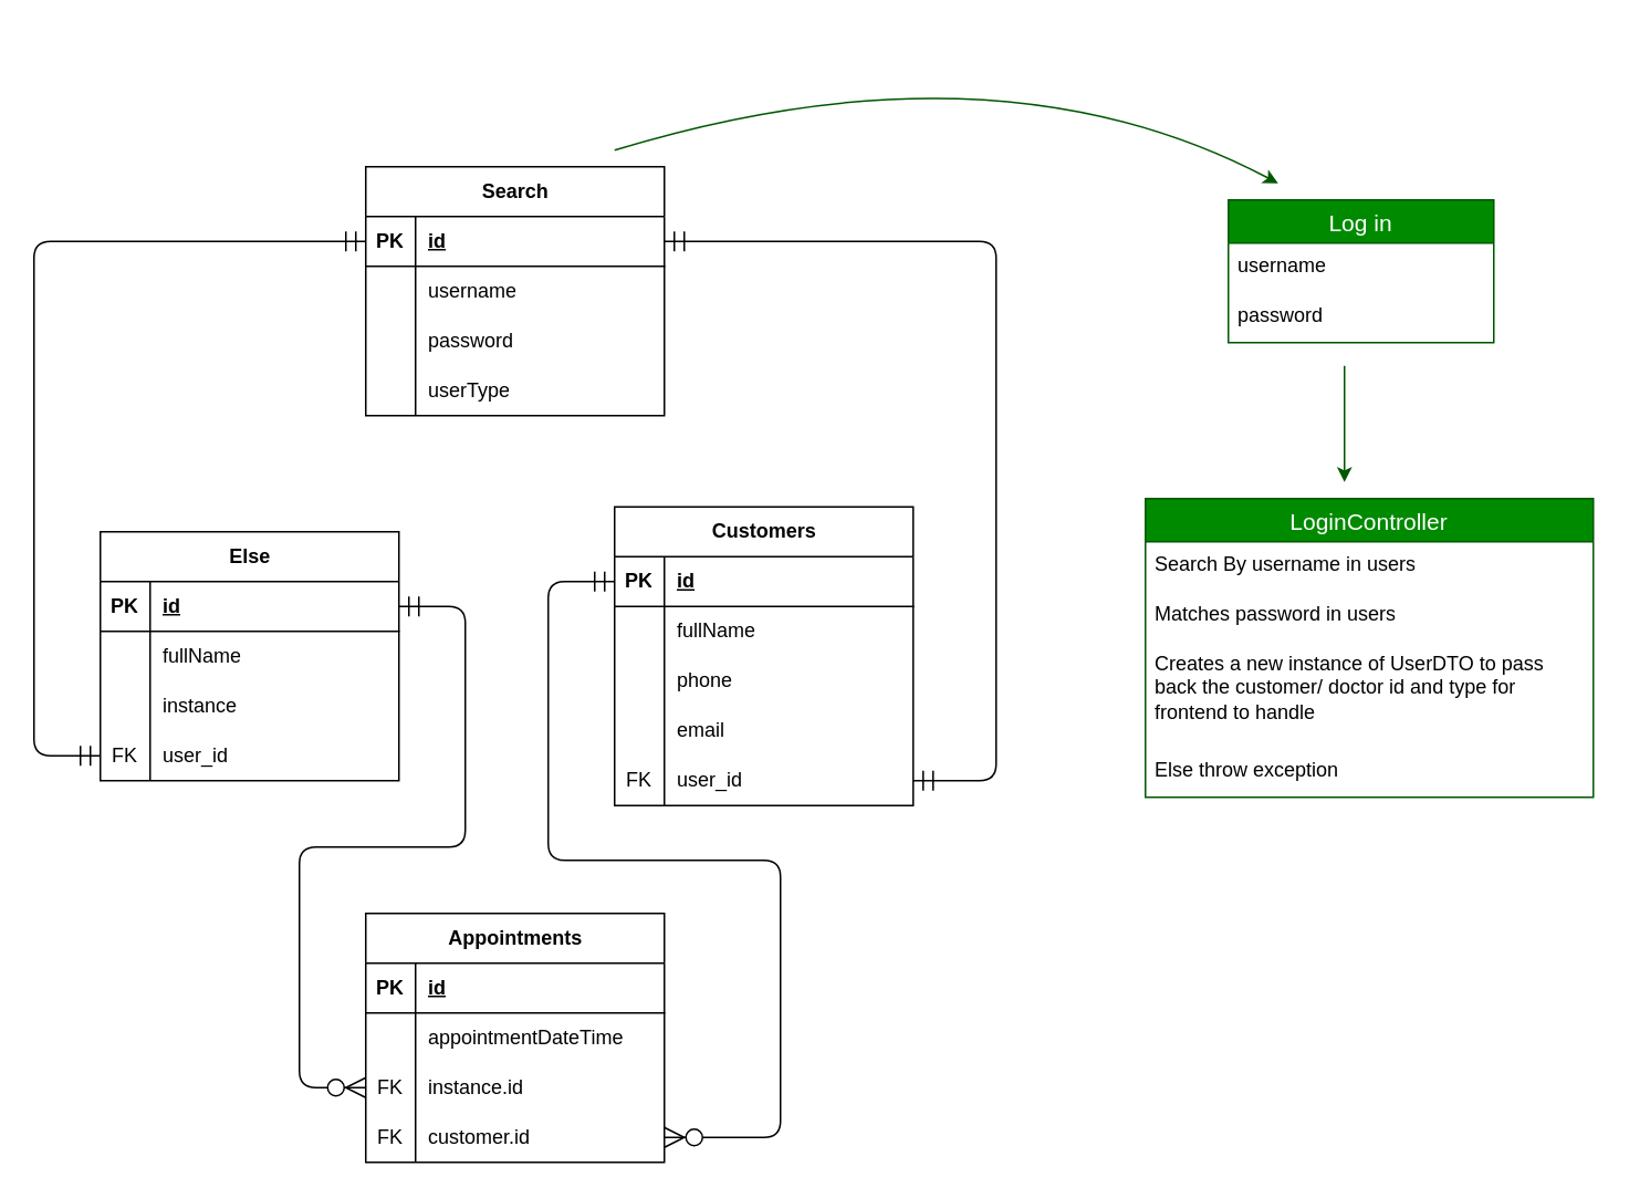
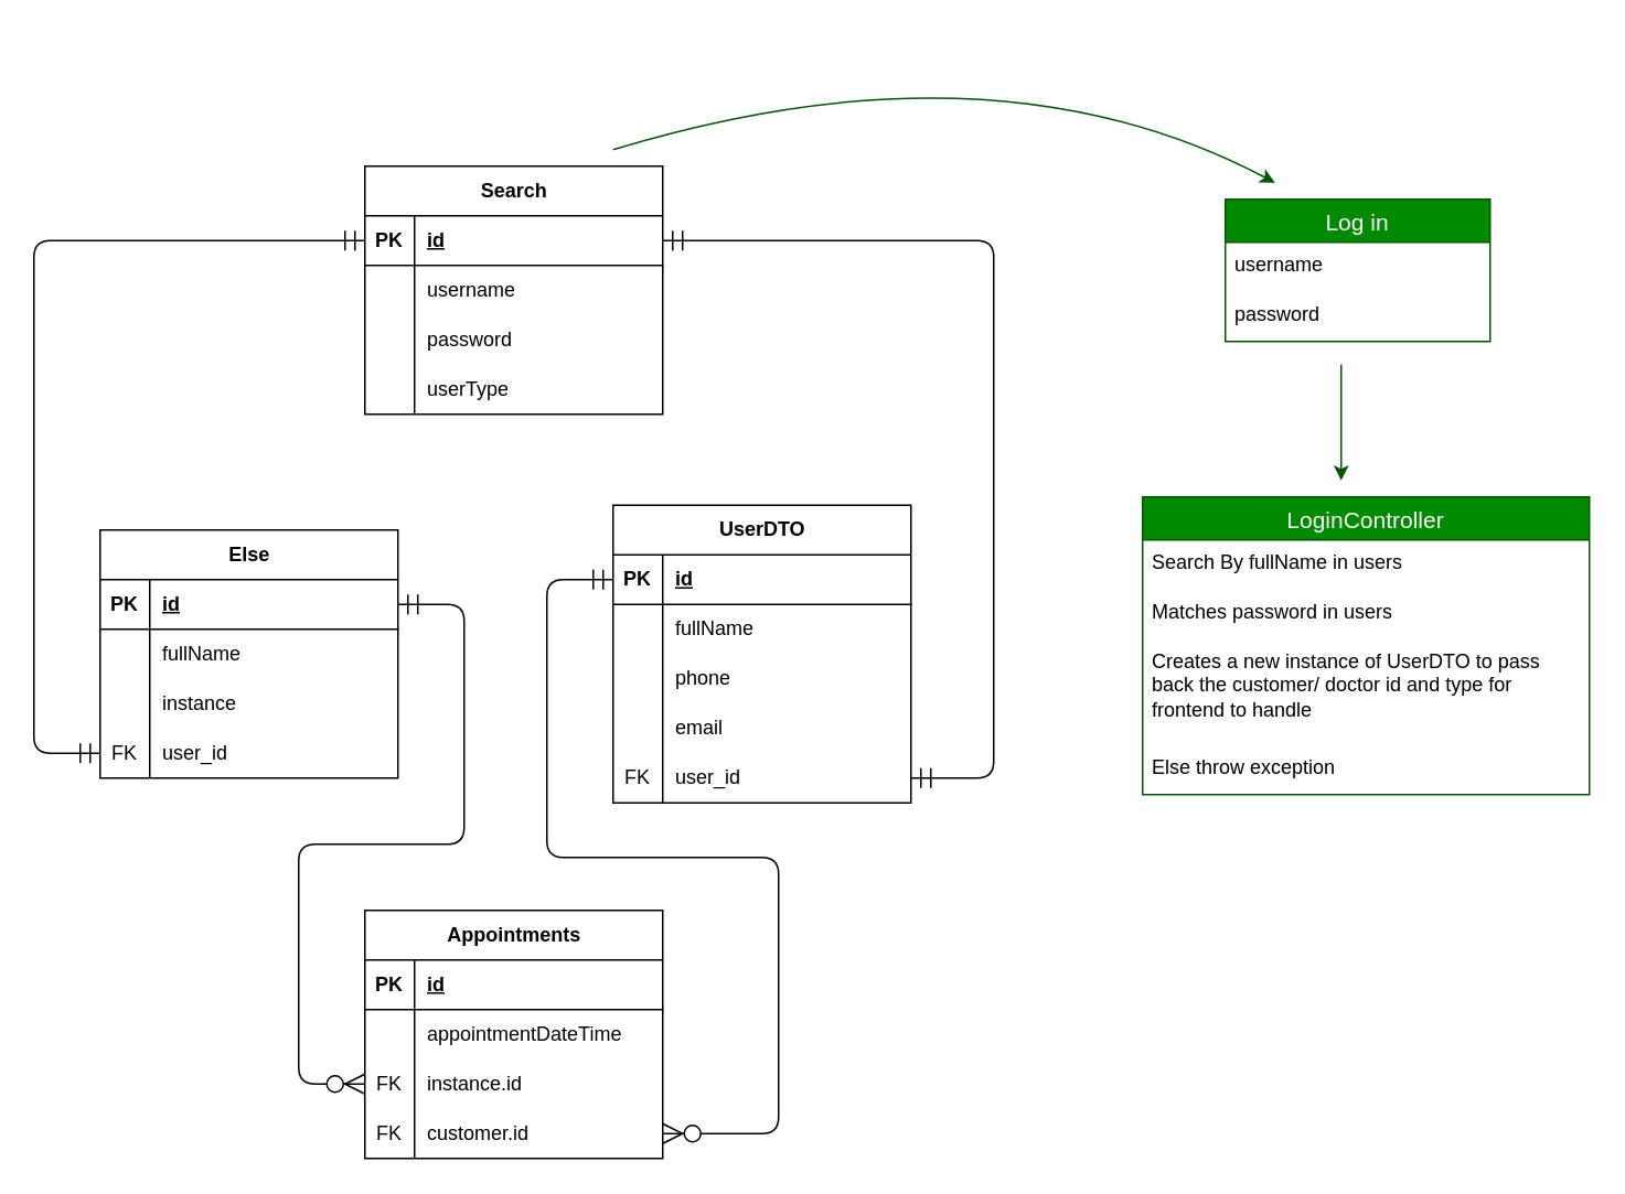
- <mxCell id="28" value="Customers" style="shape=table;startSize=30;container=1;collapsible=1;childLayout=tableLayout;fixedRows=1;rowLines=0;fontStyle=1;align=center;resizeLast=1;html=1;" vertex="1" parent="1"><mxGeometry x="370" y="305" width="180" height="180" as="geometry" /></mxCell>
+ <mxCell id="28" value="UserDTO" style="shape=table;startSize=30;container=1;collapsible=1;childLayout=tableLayout;fixedRows=1;rowLines=0;fontStyle=1;align=center;resizeLast=1;html=1;" vertex="1" parent="1"><mxGeometry x="370" y="305" width="180" height="180" as="geometry" /></mxCell>
- <mxCell id="66" value="Search By username in users" style="text;strokeColor=none;fillColor=none;spacingLeft=4;spacingRight=4;overflow=hidden;rotatable=0;points=[[0,0.5],[1,0.5]];portConstraint=eastwest;fontSize=12;whiteSpace=wrap;html=1;" vertex="1" parent="65"><mxGeometry y="26" width="270" height="30" as="geometry" /></mxCell>
+ <mxCell id="66" value="Search By fullName in users" style="text;strokeColor=none;fillColor=none;spacingLeft=4;spacingRight=4;overflow=hidden;rotatable=0;points=[[0,0.5],[1,0.5]];portConstraint=eastwest;fontSize=12;whiteSpace=wrap;html=1;" vertex="1" parent="65"><mxGeometry y="26" width="270" height="30" as="geometry" /></mxCell>
